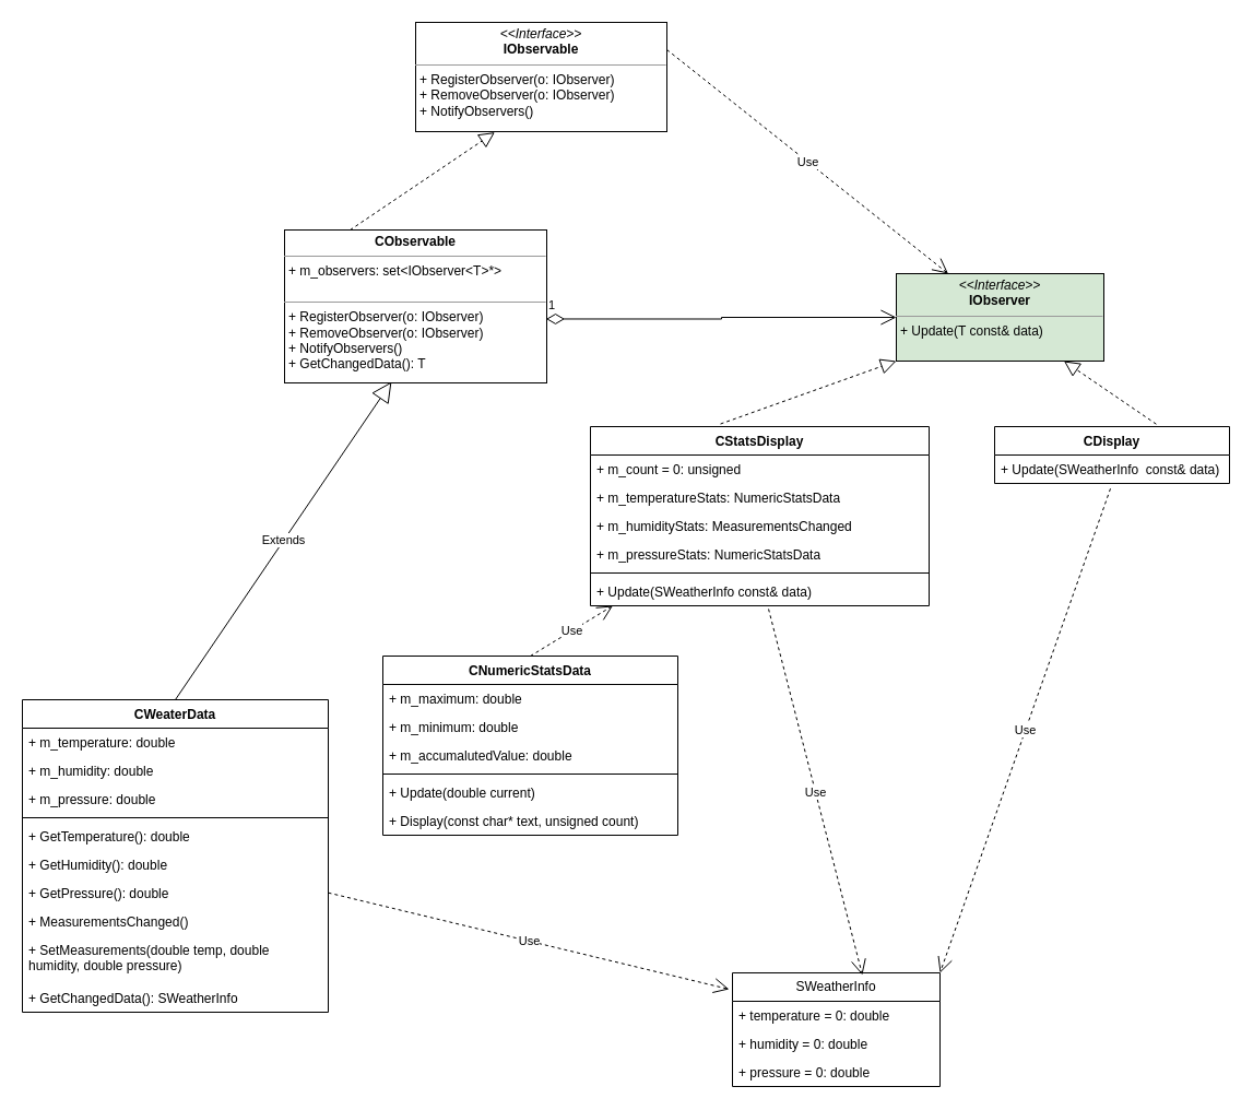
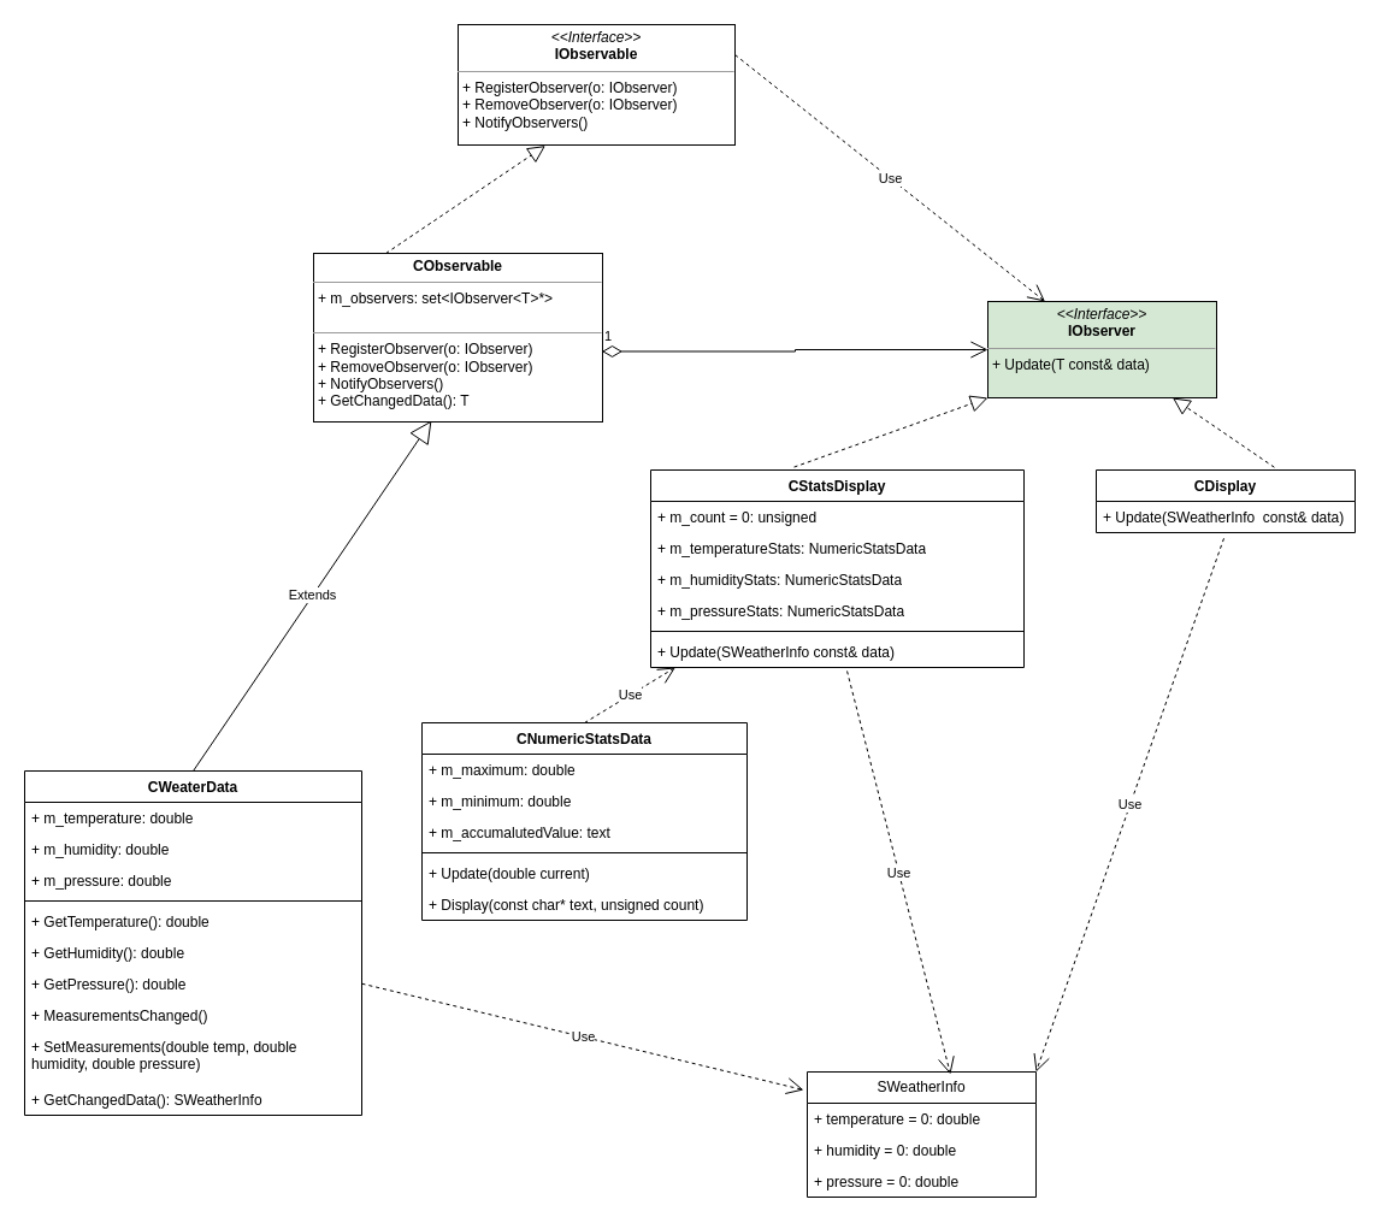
- <mxCell id="16" value="+ m_humidityStats: MeasurementsChanged" style="text;strokeColor=none;fillColor=none;align=left;verticalAlign=top;spacingLeft=4;spacingRight=4;overflow=hidden;rotatable=0;points=[[0,0.5],[1,0.5]];portConstraint=eastwest;whiteSpace=wrap;html=1;" parent="13" vertex="1"><mxGeometry y="78" width="310" height="26" as="geometry" /></mxCell>
+ <mxCell id="16" value="+ m_humidityStats: NumericStatsData" style="text;strokeColor=none;fillColor=none;align=left;verticalAlign=top;spacingLeft=4;spacingRight=4;overflow=hidden;rotatable=0;points=[[0,0.5],[1,0.5]];portConstraint=eastwest;whiteSpace=wrap;html=1;" parent="13" vertex="1"><mxGeometry y="78" width="310" height="26" as="geometry" /></mxCell>
- <mxCell id="42" value="+ m_accumalutedValue: double" style="text;strokeColor=none;fillColor=none;align=left;verticalAlign=top;spacingLeft=4;spacingRight=4;overflow=hidden;rotatable=0;points=[[0,0.5],[1,0.5]];portConstraint=eastwest;whiteSpace=wrap;html=1;" parent="39" vertex="1"><mxGeometry y="78" width="270" height="26" as="geometry" /></mxCell>
+ <mxCell id="42" value="+ m_accumalutedValue: text" style="text;strokeColor=none;fillColor=none;align=left;verticalAlign=top;spacingLeft=4;spacingRight=4;overflow=hidden;rotatable=0;points=[[0,0.5],[1,0.5]];portConstraint=eastwest;whiteSpace=wrap;html=1;" parent="39" vertex="1"><mxGeometry y="78" width="270" height="26" as="geometry" /></mxCell>
